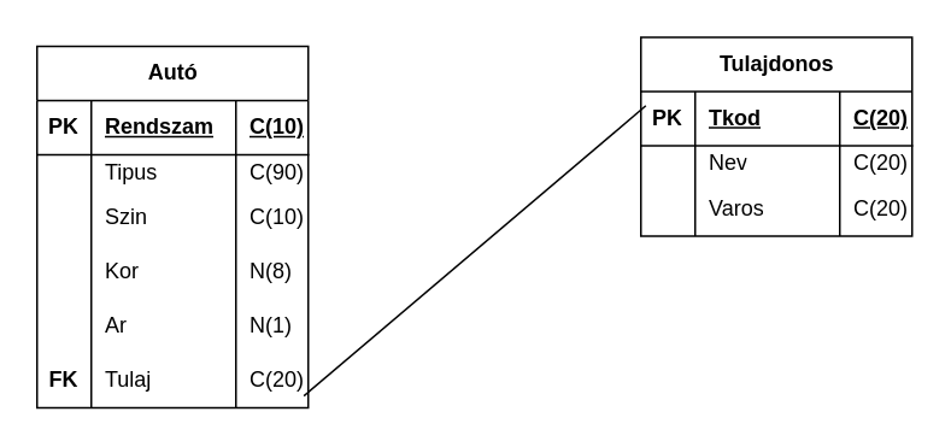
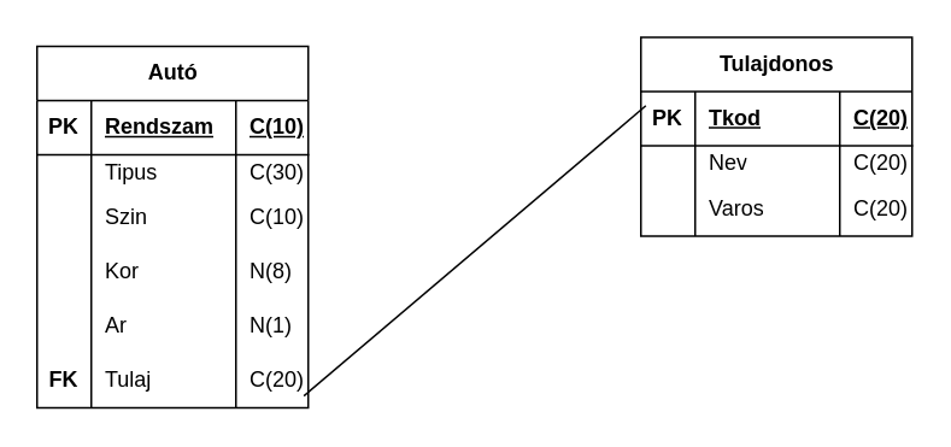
- <mxCell id="10" value="C(90)" style="shape=partialRectangle;connectable=0;fillColor=none;top=0;left=0;bottom=0;right=0;align=left;spacingLeft=6;overflow=hidden;whiteSpace=wrap;html=1;" vertex="1" parent="7"><mxGeometry x="110" width="40" height="20" as="geometry"><mxRectangle width="40" height="20" as="alternateBounds" /></mxGeometry></mxCell>
+ <mxCell id="10" value="C(30)" style="shape=partialRectangle;connectable=0;fillColor=none;top=0;left=0;bottom=0;right=0;align=left;spacingLeft=6;overflow=hidden;whiteSpace=wrap;html=1;" vertex="1" parent="7"><mxGeometry x="110" width="40" height="20" as="geometry"><mxRectangle width="40" height="20" as="alternateBounds" /></mxGeometry></mxCell>
